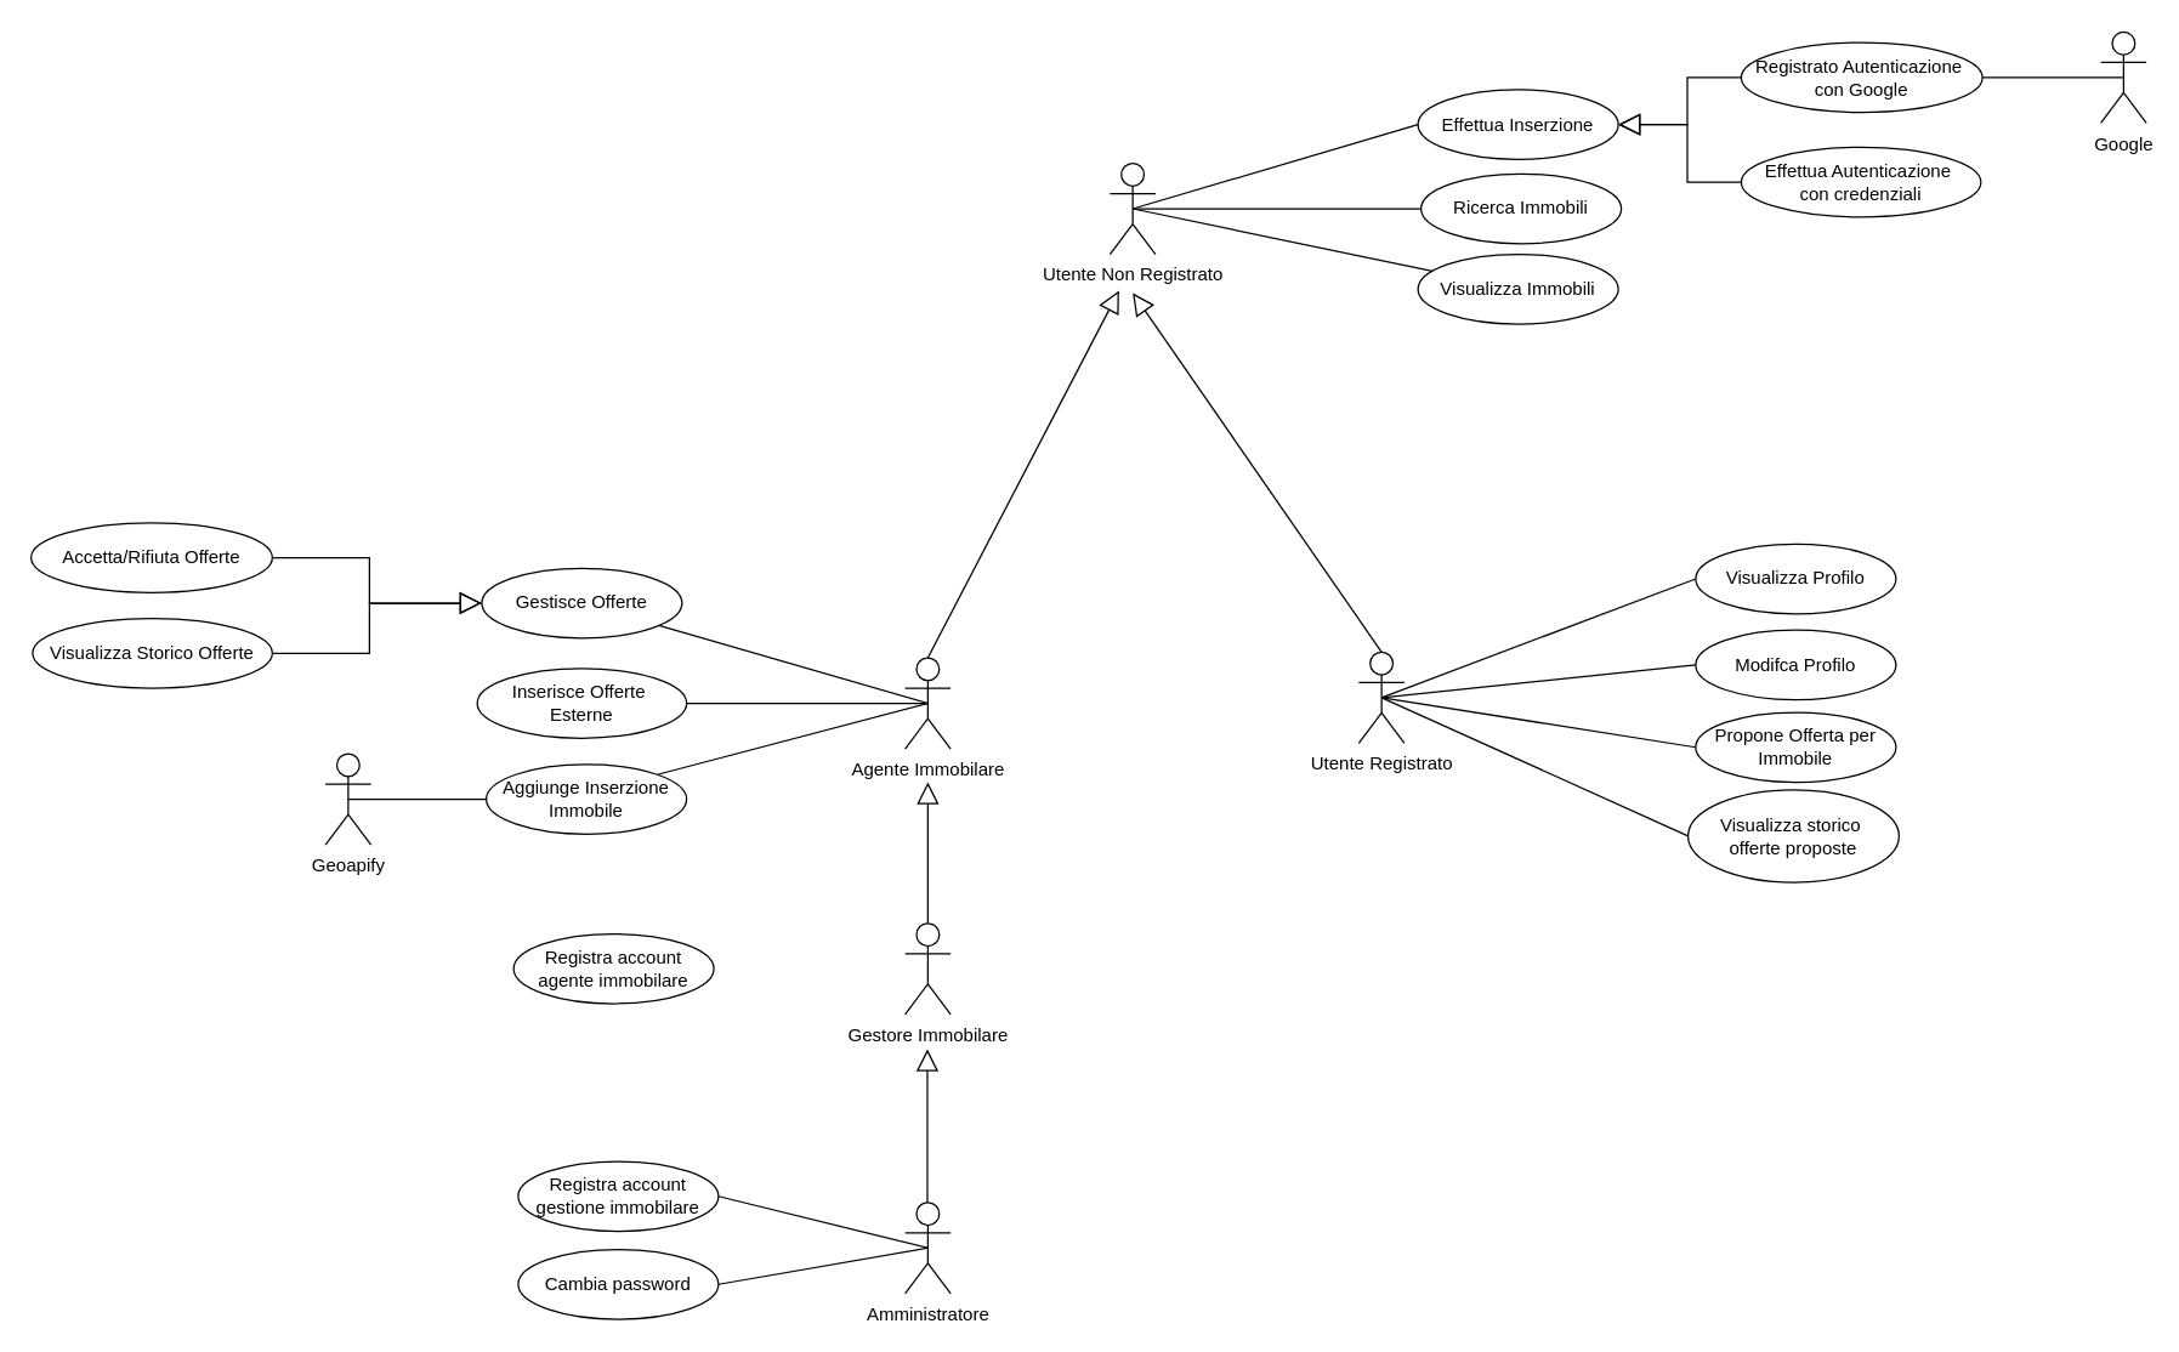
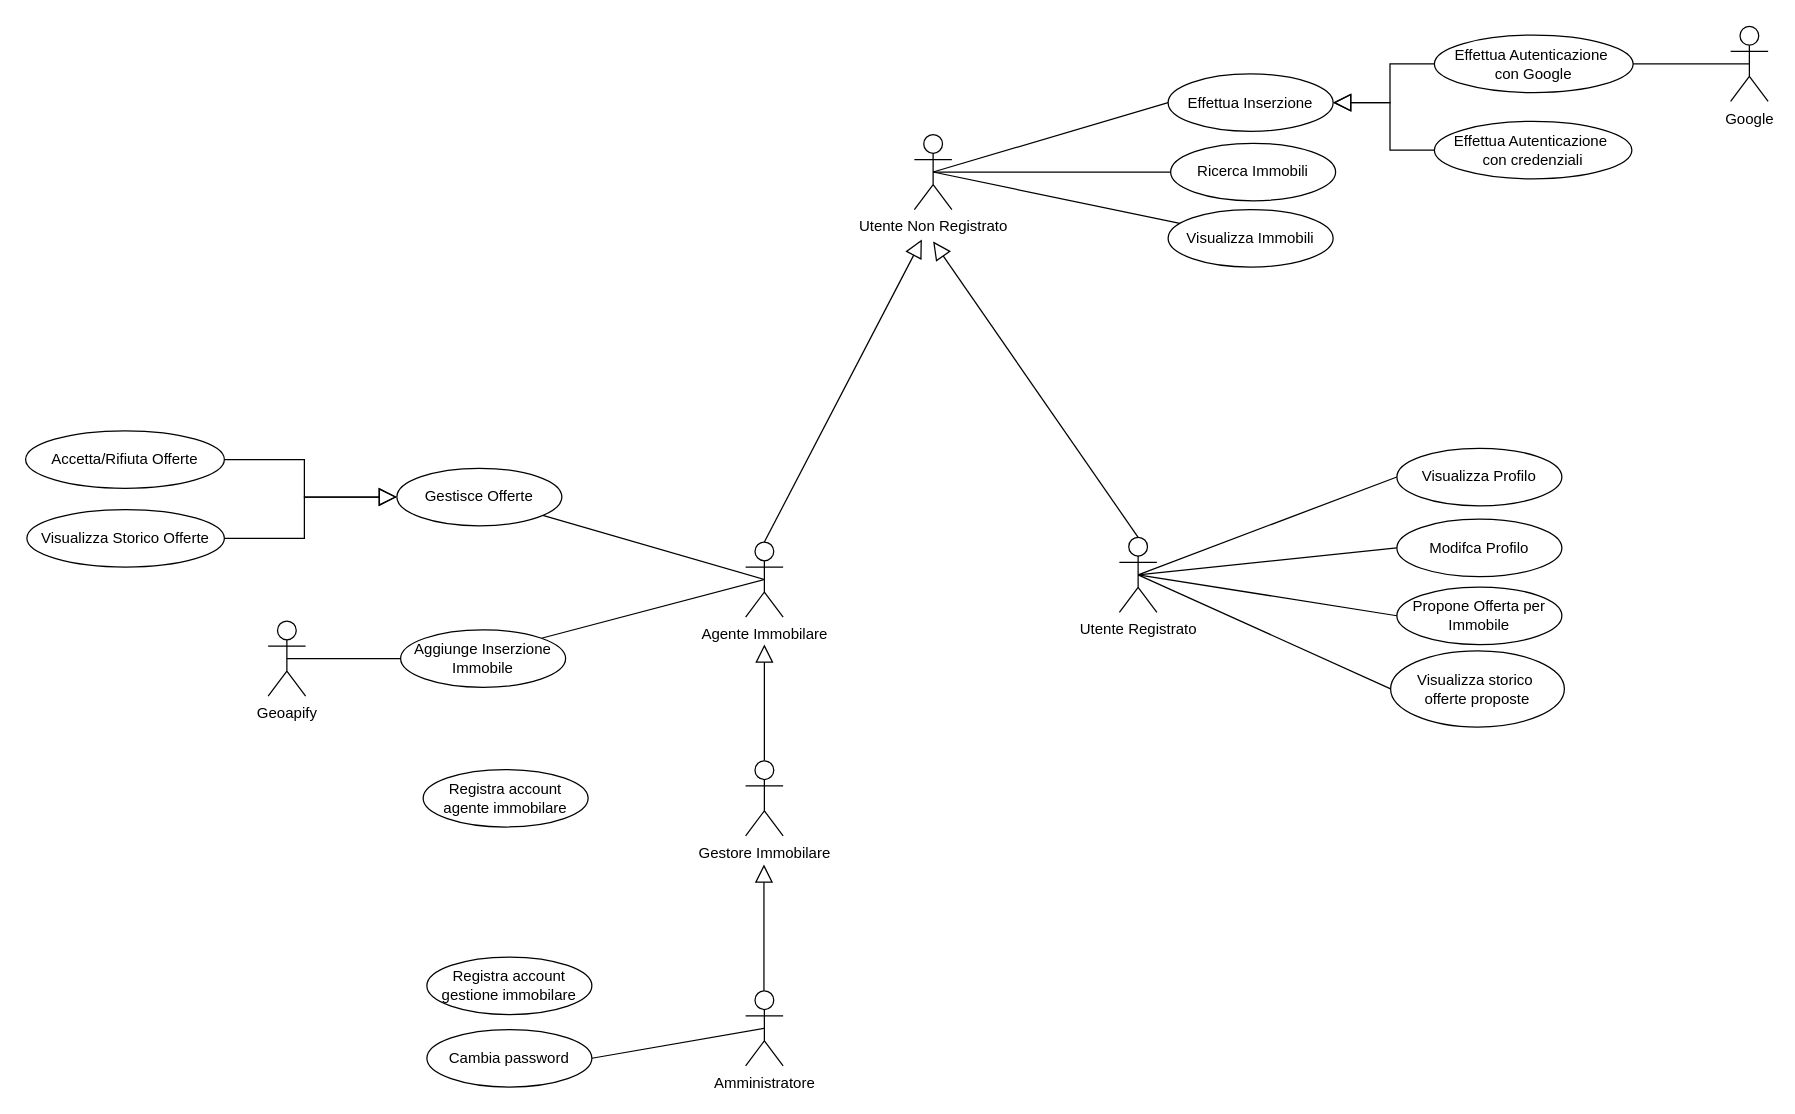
- <mxCell id="34" value="Registrato Autenticazione&amp;nbsp;&lt;div&gt;con Google&lt;/div&gt;" style="ellipse;html=1;whiteSpace=wrap;" parent="1" vertex="1"><mxGeometry x="1147" y="27.5" width="159" height="46" as="geometry" /></mxCell>
+ <mxCell id="34" value="Effettua Autenticazione&amp;nbsp;&lt;div&gt;con Google&lt;/div&gt;" style="ellipse;html=1;whiteSpace=wrap;" parent="1" vertex="1"><mxGeometry x="1147" y="27.5" width="159" height="46" as="geometry" /></mxCell>
- <mxCell id="42" value="Inserisce Offerte&amp;nbsp;&lt;div&gt;Esterne&lt;/div&gt;" style="ellipse;html=1;whiteSpace=wrap;" parent="1" vertex="1"><mxGeometry x="314" y="440" width="138" height="46" as="geometry" /></mxCell>
- <mxCell id="43" value="" style="endArrow=none;html=1;rounded=0;exitX=1;exitY=0.5;exitDx=0;exitDy=0;entryX=0.5;entryY=0.5;entryDx=0;entryDy=0;entryPerimeter=0;" parent="1" source="42" target="12" edge="1"><mxGeometry width="50" height="50" relative="1" as="geometry"><mxPoint x="495" y="518" as="sourcePoint" /><mxPoint x="545" y="468" as="targetPoint" /></mxGeometry></mxCell>
- <mxCell id="2" style="rounded=0;orthogonalLoop=1;jettySize=auto;html=1;exitX=0.5;exitY=0.5;exitDx=0;exitDy=0;exitPerimeter=0;entryX=1;entryY=0.5;entryDx=0;entryDy=0;endArrow=none;endFill=0;" parent="1" source="4" target="19" edge="1"><mxGeometry relative="1" as="geometry" /></mxCell>
